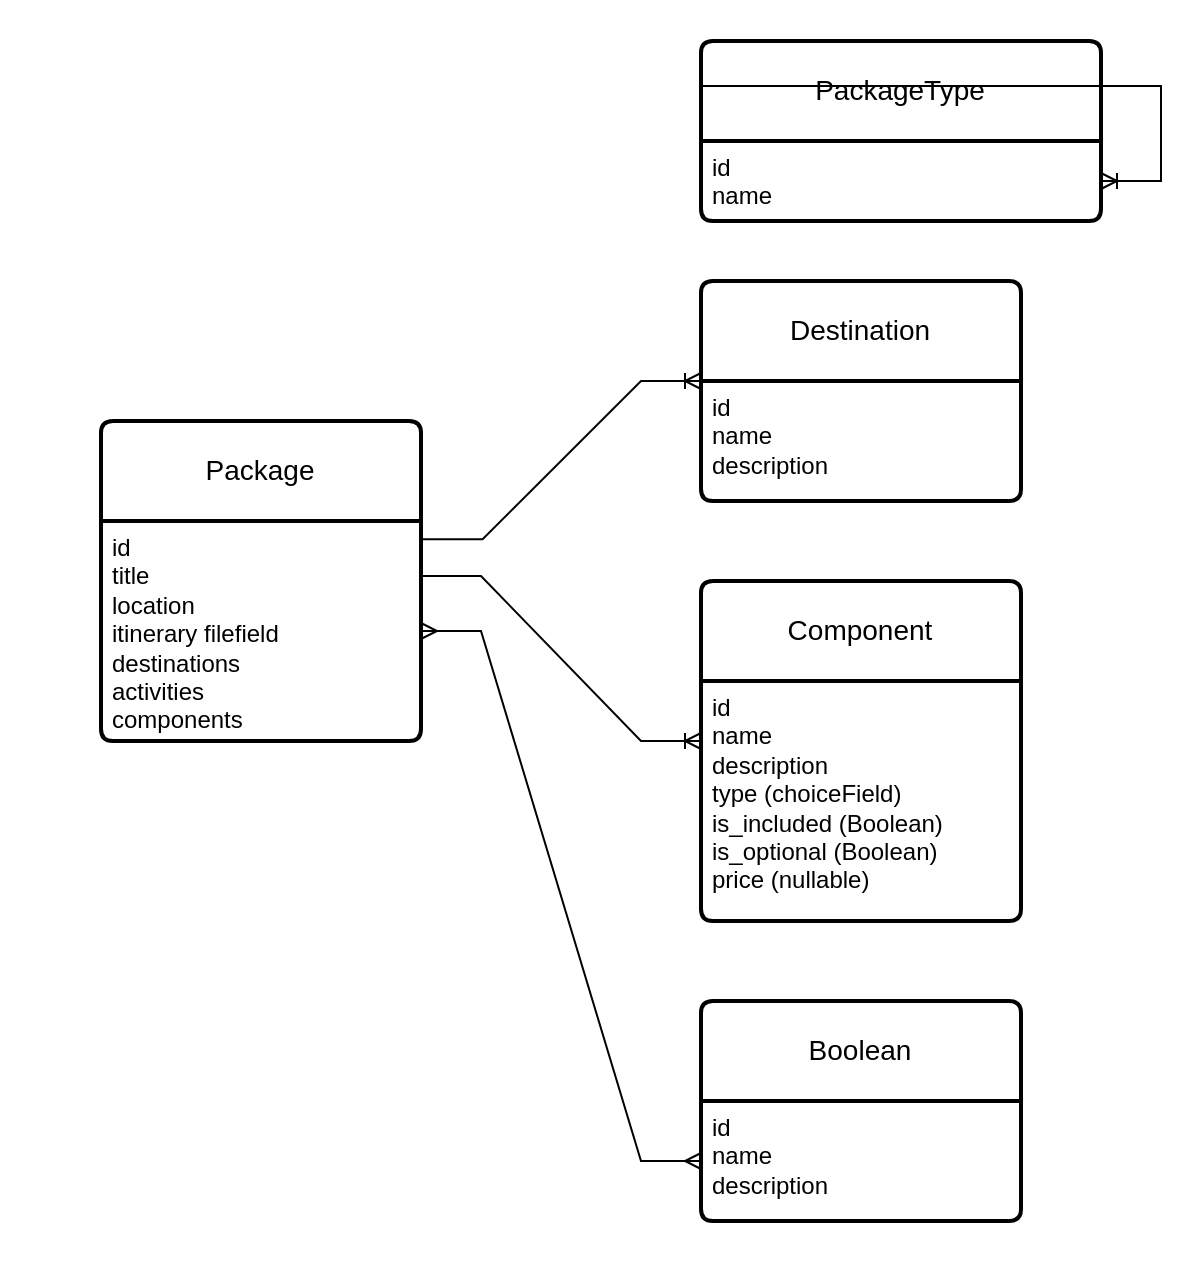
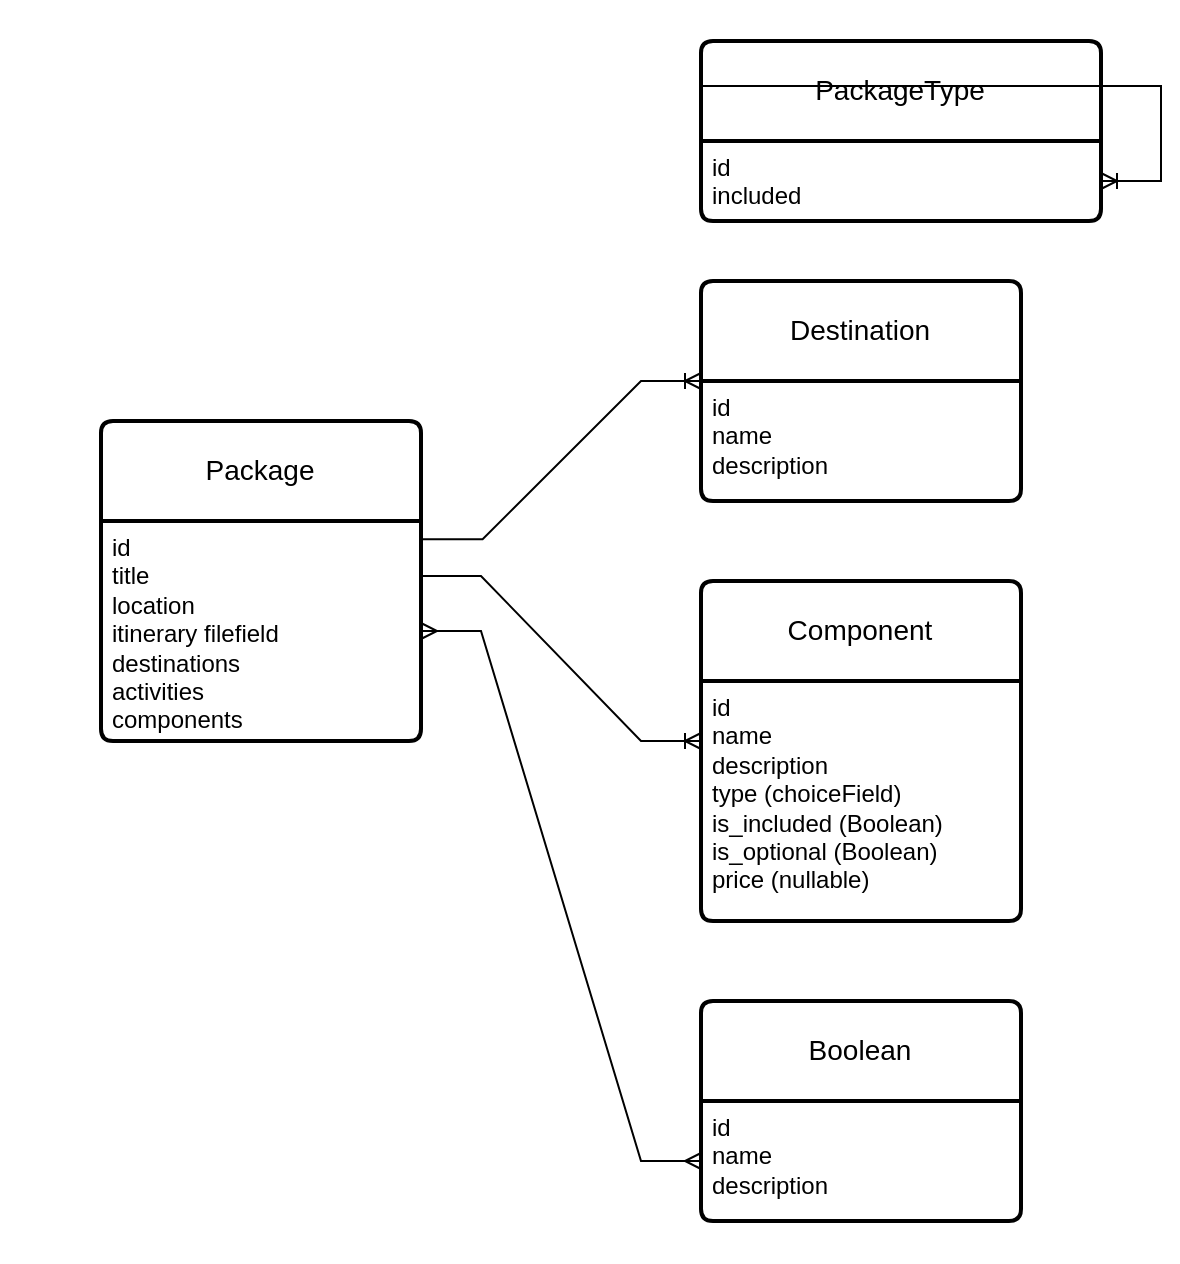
- <mxCell id="15" value="id&lt;br&gt;name" style="align=left;strokeColor=none;fillColor=none;spacingLeft=4;fontSize=12;verticalAlign=top;resizable=0;rotatable=0;part=1;html=1;" vertex="1" parent="14"><mxGeometry y="50" width="200" height="40" as="geometry" /></mxCell>
+ <mxCell id="15" value="id&lt;br&gt;included" style="align=left;strokeColor=none;fillColor=none;spacingLeft=4;fontSize=12;verticalAlign=top;resizable=0;rotatable=0;part=1;html=1;" vertex="1" parent="14"><mxGeometry y="50" width="200" height="40" as="geometry" /></mxCell>
